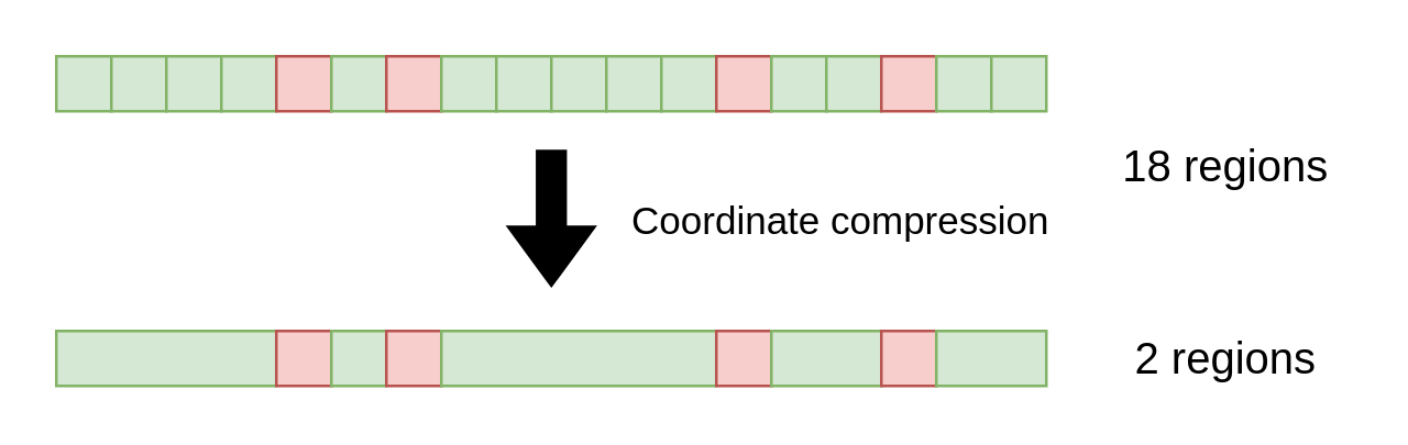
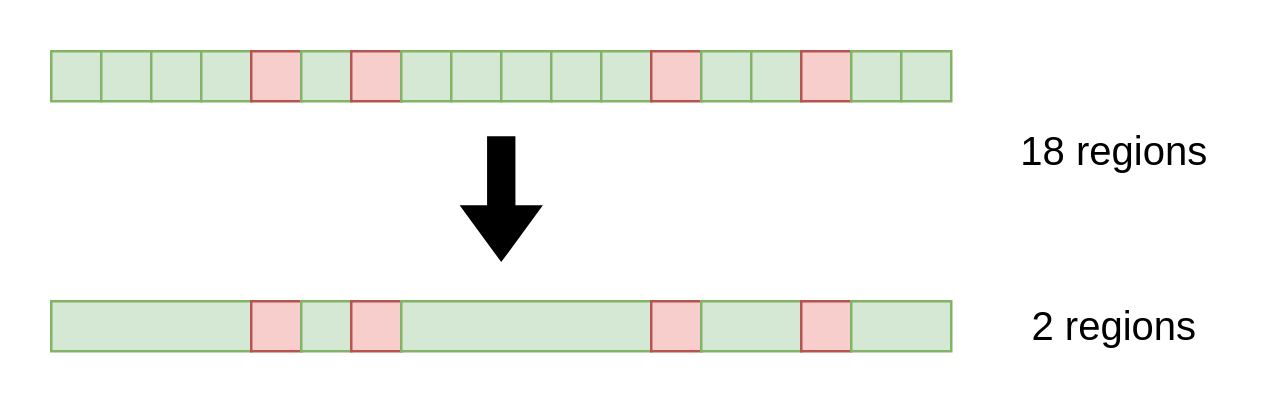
- <mxCell id="32" value="&lt;font style=&quot;font-size: 14px&quot;&gt;Coordinate compression&lt;/font&gt;" style="text;html=1;align=center;verticalAlign=middle;resizable=0;points=[];autosize=1;strokeColor=none;fillColor=none;" parent="1" vertex="1"><mxGeometry x="220" y="70" width="170" height="20" as="geometry" /></mxCell>
